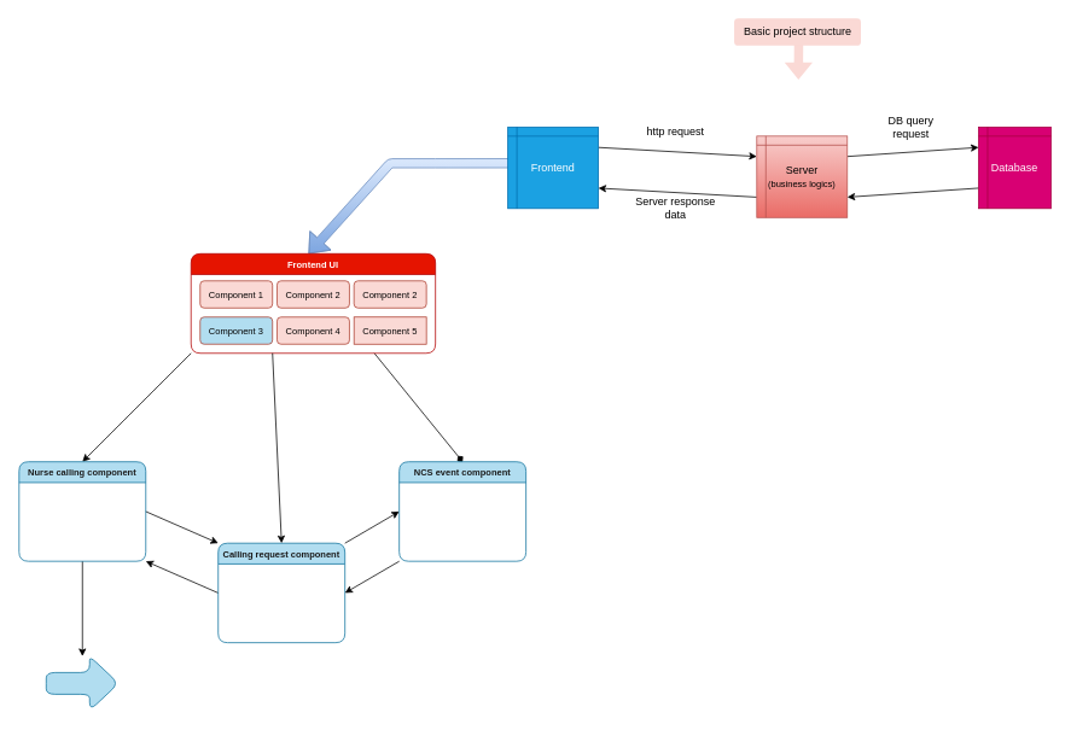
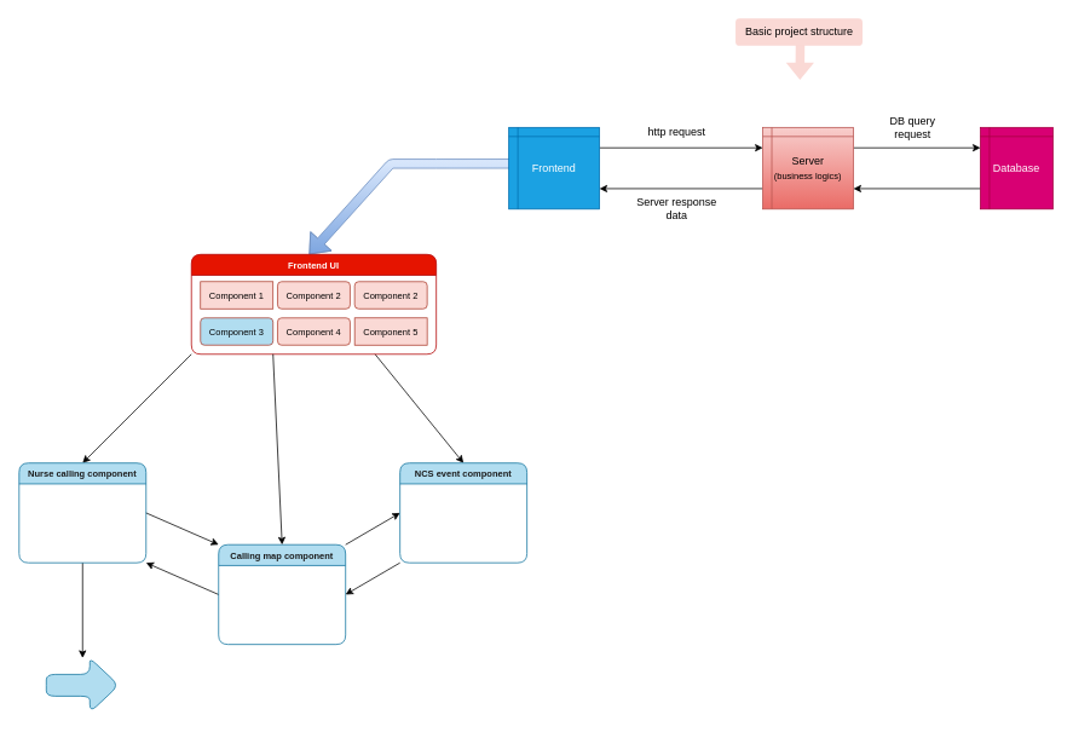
- <mxCell id="8" value="Server&lt;br&gt;&lt;font style=&quot;font-size: 10px;&quot;&gt;(business logics)&lt;/font&gt;" style="shape=internalStorage;whiteSpace=wrap;html=1;backgroundOutline=1;dx=10;dy=10;fillColor=#f8cecc;gradientColor=#ea6b66;strokeColor=#b85450;" vertex="1" parent="1"><mxGeometry x="835" y="150" width="100" height="90" as="geometry" /></mxCell>
+ <mxCell id="8" value="Server&lt;br&gt;&lt;font style=&quot;font-size: 10px;&quot;&gt;(business logics)&lt;/font&gt;" style="shape=internalStorage;whiteSpace=wrap;html=1;backgroundOutline=1;dx=10;dy=10;fillColor=#f8cecc;gradientColor=#ea6b66;strokeColor=#b85450;" vertex="1" parent="1"><mxGeometry x="840" y="140" width="100" height="90" as="geometry" /></mxCell>
- <mxCell id="18" value="&lt;font color=&quot;#000000&quot;&gt;Component 1&lt;/font&gt;" style="whiteSpace=wrap;html=1;rounded=1;fontSize=10;fillColor=#fad9d5;strokeColor=#ae4132;" vertex="1" parent="17"><mxGeometry x="10" y="30" width="80" height="30" as="geometry" /></mxCell>
+ <mxCell id="18" value="&lt;font color=&quot;#000000&quot;&gt;Component 1&lt;/font&gt;" style="whiteSpace=wrap;html=1;fontSize=10;fillColor=#fad9d5;strokeColor=#ae4132;rounded=0;" vertex="1" parent="17"><mxGeometry x="10" y="30" width="80" height="30" as="geometry" /></mxCell>
- <mxCell id="16" style="edgeStyle=none;html=1;exitX=0.75;exitY=1;exitDx=0;exitDy=0;entryX=0.5;entryY=0;entryDx=0;entryDy=0;fontSize=10;fontColor=#1A1A1A;endArrow=diamond;" edge="1" parent="1" source="17" target="34"><mxGeometry relative="1" as="geometry" /></mxCell>
+ <mxCell id="16" style="edgeStyle=none;html=1;exitX=0.75;exitY=1;exitDx=0;exitDy=0;entryX=0.5;entryY=0;entryDx=0;entryDy=0;fontSize=10;fontColor=#1A1A1A;" edge="1" parent="1" source="17" target="34"><mxGeometry relative="1" as="geometry" /></mxCell>
- <mxCell id="30" value="&lt;font color=&quot;#1a1a1a&quot;&gt;Calling request component&lt;/font&gt;" style="swimlane;whiteSpace=wrap;html=1;rounded=1;fontSize=10;fillColor=#b1ddf0;strokeColor=#10739e;" vertex="1" parent="1"><mxGeometry x="240" y="600" width="140" height="110" as="geometry" /></mxCell>
+ <mxCell id="30" value="&lt;font color=&quot;#1a1a1a&quot;&gt;Calling map component&lt;/font&gt;" style="swimlane;whiteSpace=wrap;html=1;rounded=1;fontSize=10;fillColor=#b1ddf0;strokeColor=#10739e;" vertex="1" parent="1"><mxGeometry x="240" y="600" width="140" height="110" as="geometry" /></mxCell>
